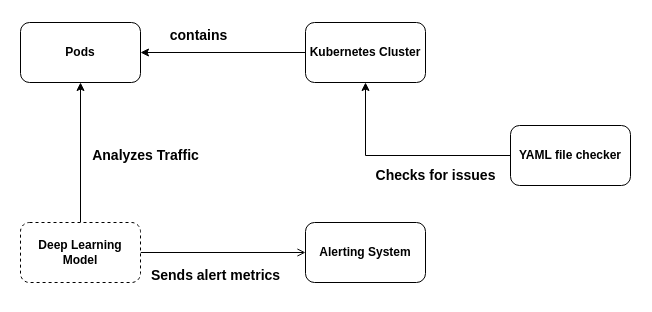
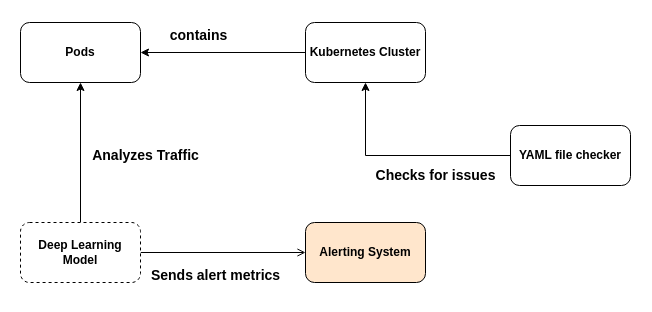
- <mxCell id="8" value="&lt;b&gt;Alerting System&lt;/b&gt;" style="rounded=1;whiteSpace=wrap;html=1;" vertex="1" parent="1"><mxGeometry x="305" y="222" width="120" height="60" as="geometry" /></mxCell>
+ <mxCell id="8" value="&lt;b&gt;Alerting System&lt;/b&gt;" style="rounded=1;whiteSpace=wrap;html=1;fillColor=#ffe6cc;" vertex="1" parent="1"><mxGeometry x="305" y="222" width="120" height="60" as="geometry" /></mxCell>
